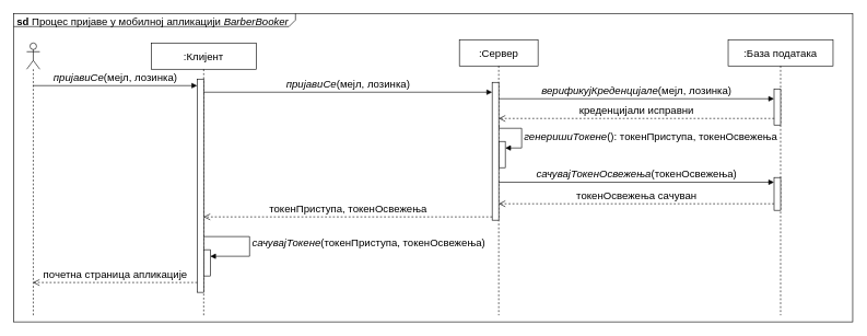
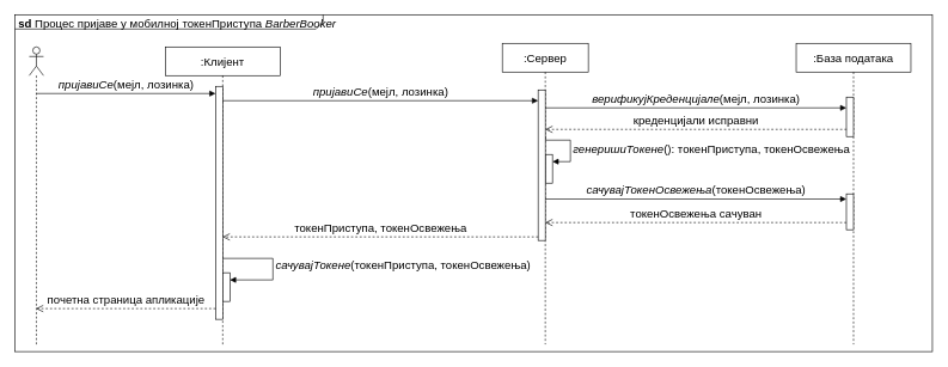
- <mxCell id="2" value="&lt;p style=&quot;margin:0px;margin-top:4px;margin-left:5px;text-align:left;&quot;&gt;&lt;font&gt;&lt;b&gt;sd&lt;/b&gt;&amp;nbsp;Процес пријаве у мобилној апликацији &lt;i&gt;BarberBooker&lt;/i&gt;&lt;/font&gt;&lt;/p&gt;" style="html=1;shape=mxgraph.sysml.package;overflow=fill;labelX=430.44;align=left;spacingLeft=5;verticalAlign=top;spacingTop=-3;fontSize=16;" parent="1" vertex="1"><mxGeometry x="20" y="20" width="1280" height="470" as="geometry" /></mxCell>
+ <mxCell id="2" value="&lt;p style=&quot;margin:0px;margin-top:4px;margin-left:5px;text-align:left;&quot;&gt;&lt;font&gt;&lt;b&gt;sd&lt;/b&gt;&amp;nbsp;Процес пријаве у мобилној токенПриступа &lt;i&gt;BarberBooker&lt;/i&gt;&lt;/font&gt;&lt;/p&gt;" style="html=1;shape=mxgraph.sysml.package;overflow=fill;labelX=430.44;align=left;spacingLeft=5;verticalAlign=top;spacingTop=-3;fontSize=16;" parent="1" vertex="1"><mxGeometry x="20" y="20" width="1280" height="470" as="geometry" /></mxCell>
